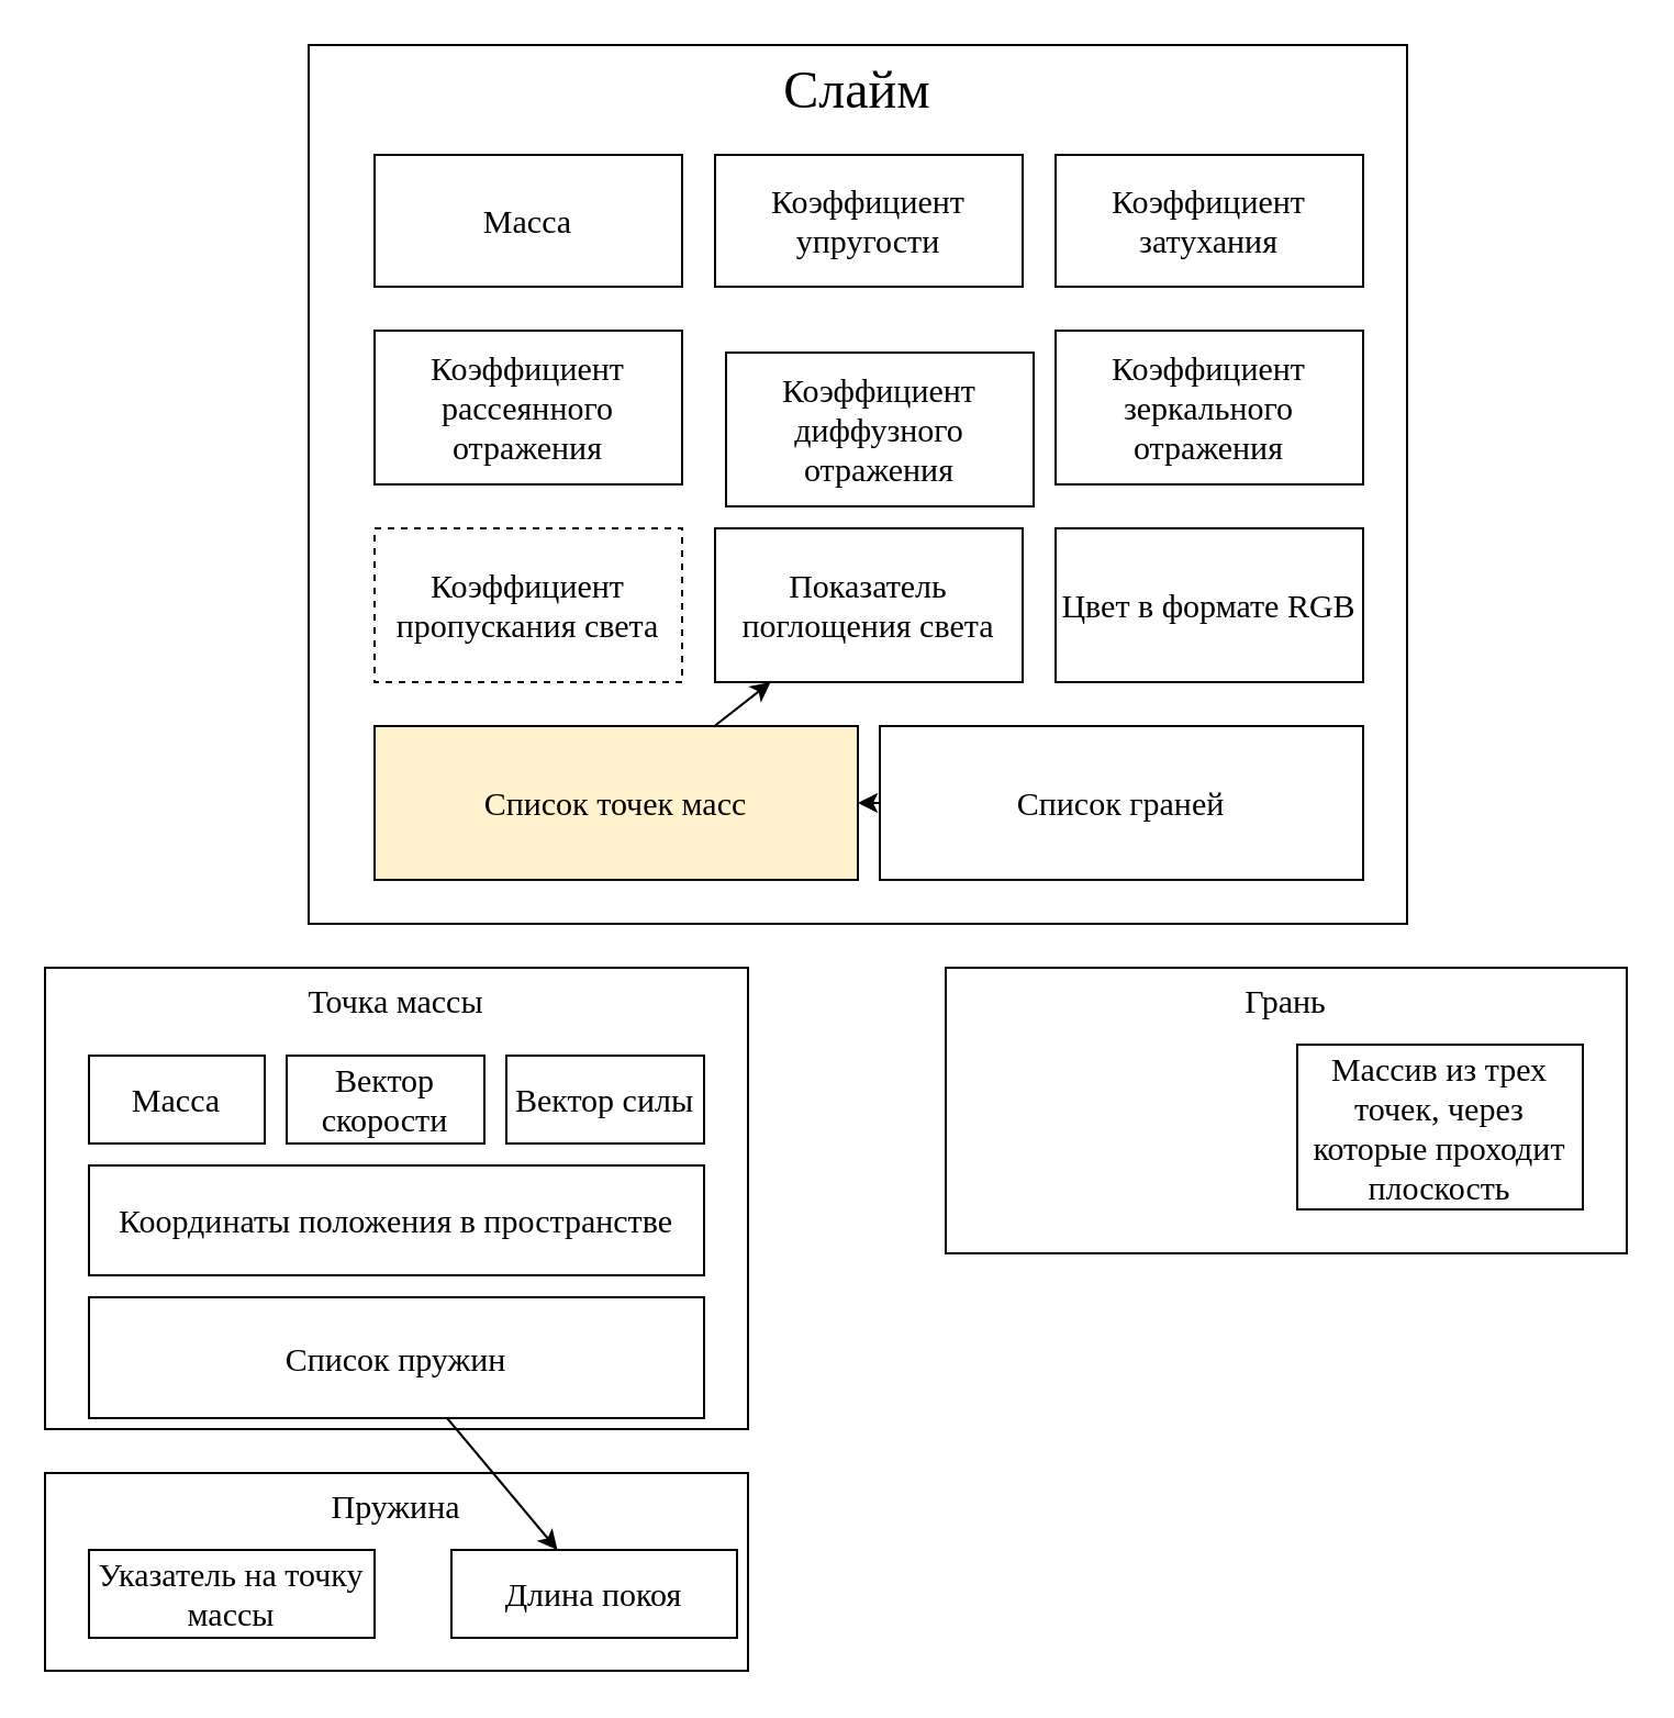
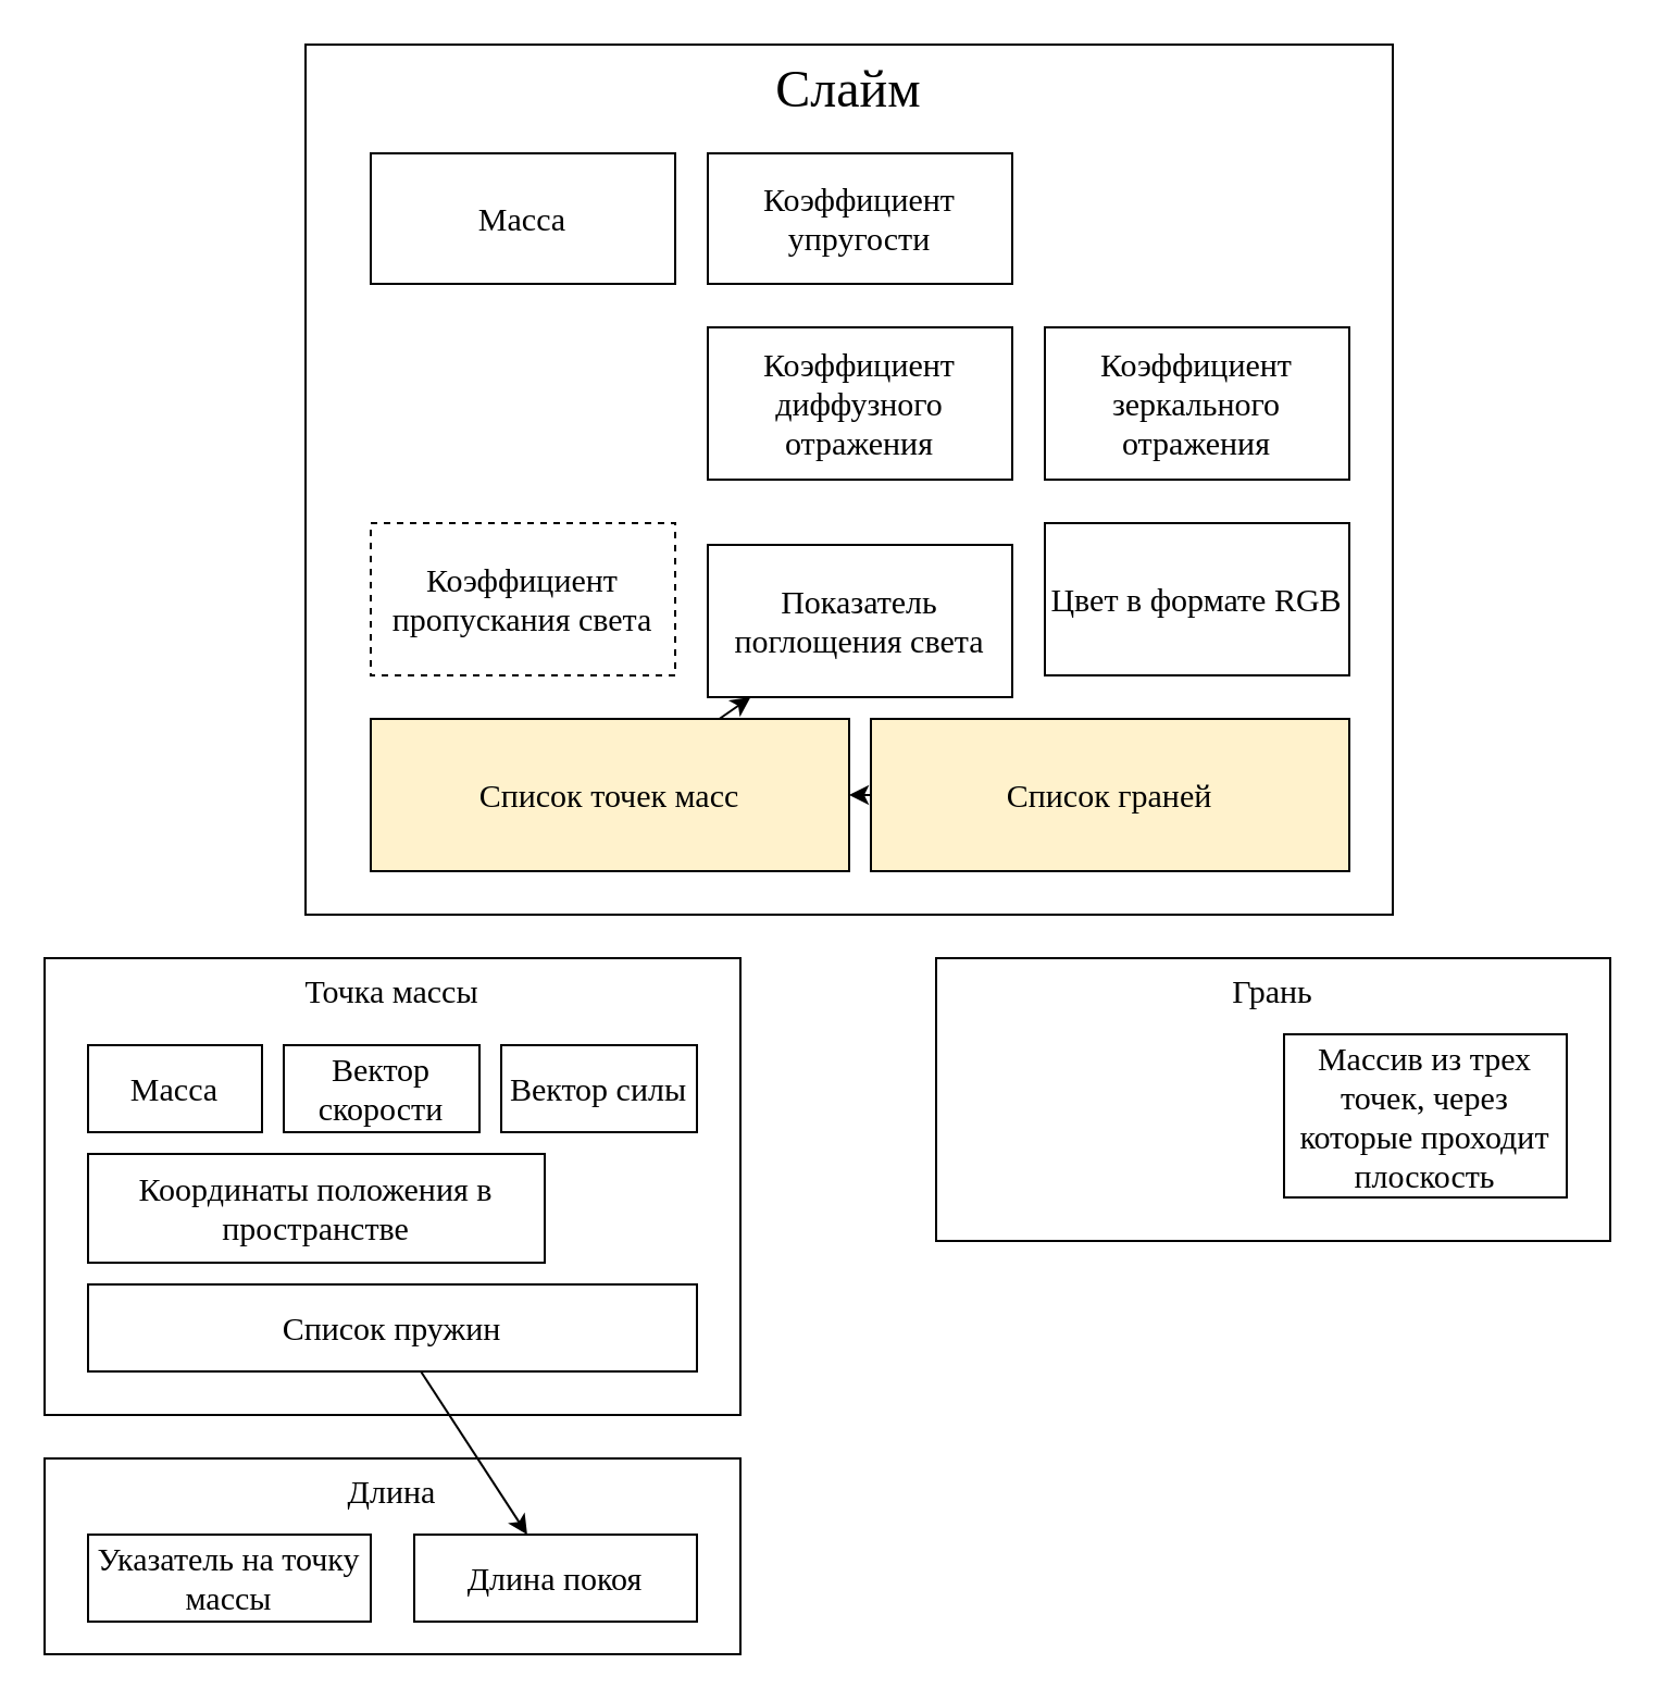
- <mxCell id="21" value="Коэффициент затухания" style="rounded=0;whiteSpace=wrap;html=1;fontFamily=Times New Roman;fontSize=15;" vertex="1" parent="1"><mxGeometry x="480" y="70" width="140" height="60" as="geometry" /></mxCell>
- <mxCell id="22" value="Коэффициент рассеянного отражения" style="rounded=0;whiteSpace=wrap;html=1;fontFamily=Times New Roman;fontSize=15;" vertex="1" parent="1"><mxGeometry x="170" y="150" width="140" height="70" as="geometry" /></mxCell>
- <mxCell id="23" value="Коэффициент диффузного отражения" style="rounded=0;whiteSpace=wrap;html=1;fontFamily=Times New Roman;fontSize=15;" vertex="1" parent="1"><mxGeometry x="330" y="160" width="140" height="70" as="geometry" /></mxCell>
+ <mxCell id="23" value="Коэффициент диффузного отражения" style="rounded=0;whiteSpace=wrap;html=1;fontFamily=Times New Roman;fontSize=15;" vertex="1" parent="1"><mxGeometry x="325" y="150" width="140" height="70" as="geometry" /></mxCell>
- <mxCell id="26" value="&lt;div&gt;Показатель поглощения света&lt;/div&gt;" style="rounded=0;whiteSpace=wrap;html=1;fontFamily=Times New Roman;fontSize=15;" vertex="1" parent="1"><mxGeometry x="325" y="240" width="140" height="70" as="geometry" /></mxCell>
+ <mxCell id="26" value="&lt;div&gt;Показатель поглощения света&lt;/div&gt;" style="rounded=0;whiteSpace=wrap;html=1;fontFamily=Times New Roman;fontSize=15;" vertex="1" parent="1"><mxGeometry x="325" y="250" width="140" height="70" as="geometry" /></mxCell>
- <mxCell id="4" value="Список граней" style="rounded=0;whiteSpace=wrap;html=1;fontSize=15;fontFamily=Times New Roman;" vertex="1" parent="1"><mxGeometry x="400" y="330" width="220" height="70" as="geometry" /></mxCell>
+ <mxCell id="4" value="Список граней" style="rounded=0;whiteSpace=wrap;html=1;fontSize=15;fontFamily=Times New Roman;fillColor=#fff2cc;" vertex="1" parent="1"><mxGeometry x="400" y="330" width="220" height="70" as="geometry" /></mxCell>
- <mxCell id="10" value="&lt;div&gt;Координаты положения в пространстве&lt;/div&gt;" style="rounded=0;whiteSpace=wrap;html=1;fontFamily=Times New Roman;fontSize=15;" vertex="1" parent="1"><mxGeometry x="40" y="530" width="280" height="50" as="geometry" /></mxCell>
+ <mxCell id="10" value="&lt;div&gt;Координаты положения в пространстве&lt;/div&gt;" style="rounded=0;whiteSpace=wrap;html=1;fontFamily=Times New Roman;fontSize=15;" vertex="1" parent="1"><mxGeometry x="40" y="530" width="210" height="50" as="geometry" /></mxCell>
- <mxCell id="11" value="Список пружин" style="rounded=0;whiteSpace=wrap;html=1;fontFamily=Times New Roman;fontSize=15;" vertex="1" parent="1"><mxGeometry x="40" y="590" width="280" height="55" as="geometry" /></mxCell>
+ <mxCell id="11" value="Список пружин" style="rounded=0;whiteSpace=wrap;html=1;fontFamily=Times New Roman;fontSize=15;" vertex="1" parent="1"><mxGeometry x="40" y="590" width="280" height="40" as="geometry" /></mxCell>
- <mxCell id="12" value="&lt;div style=&quot;font-size: 15px;&quot;&gt;Пружина&lt;/div&gt;" style="rounded=0;whiteSpace=wrap;html=1;fontFamily=Times New Roman;fontSize=15;verticalAlign=top;" vertex="1" parent="1"><mxGeometry x="20" y="670" width="320" height="90" as="geometry" /></mxCell>
+ <mxCell id="12" value="&lt;div style=&quot;font-size: 15px;&quot;&gt;Длина&lt;/div&gt;" style="rounded=0;whiteSpace=wrap;html=1;fontFamily=Times New Roman;fontSize=15;verticalAlign=top;" vertex="1" parent="1"><mxGeometry x="20" y="670" width="320" height="90" as="geometry" /></mxCell>
- <mxCell id="14" value="Длина покоя" style="rounded=0;whiteSpace=wrap;html=1;fontFamily=Times New Roman;fontSize=15;" vertex="1" parent="1"><mxGeometry x="205" y="705" width="130" height="40" as="geometry" /></mxCell>
+ <mxCell id="14" value="Длина покоя" style="rounded=0;whiteSpace=wrap;html=1;fontFamily=Times New Roman;fontSize=15;" vertex="1" parent="1"><mxGeometry x="190" y="705" width="130" height="40" as="geometry" /></mxCell>
